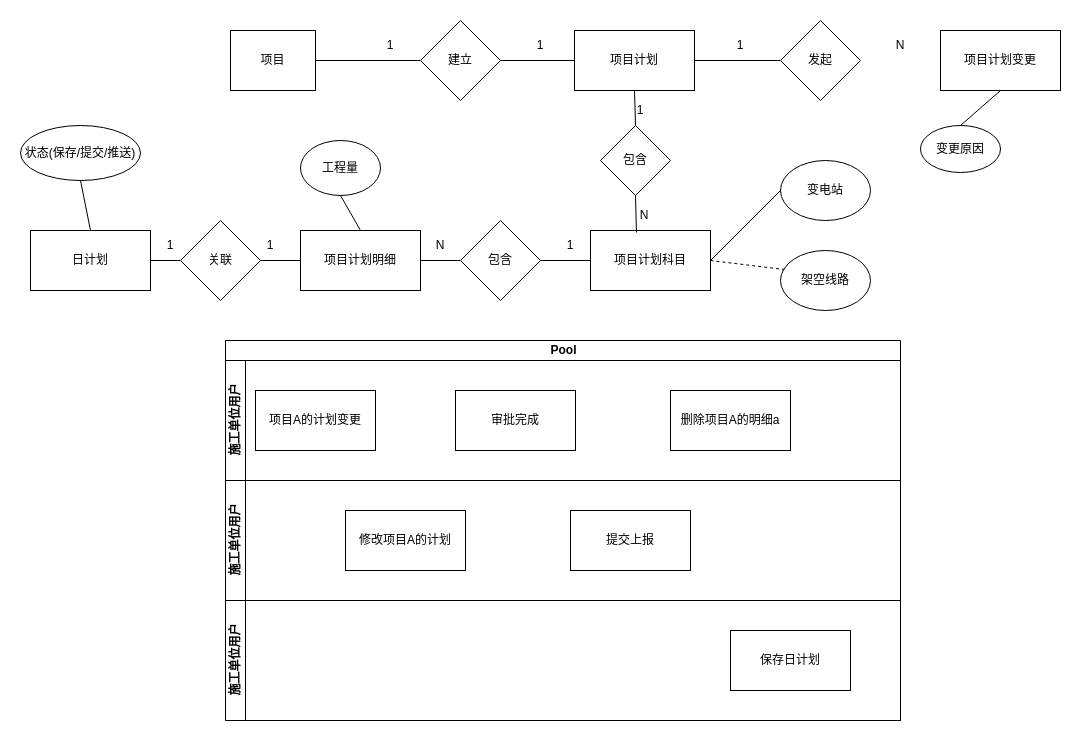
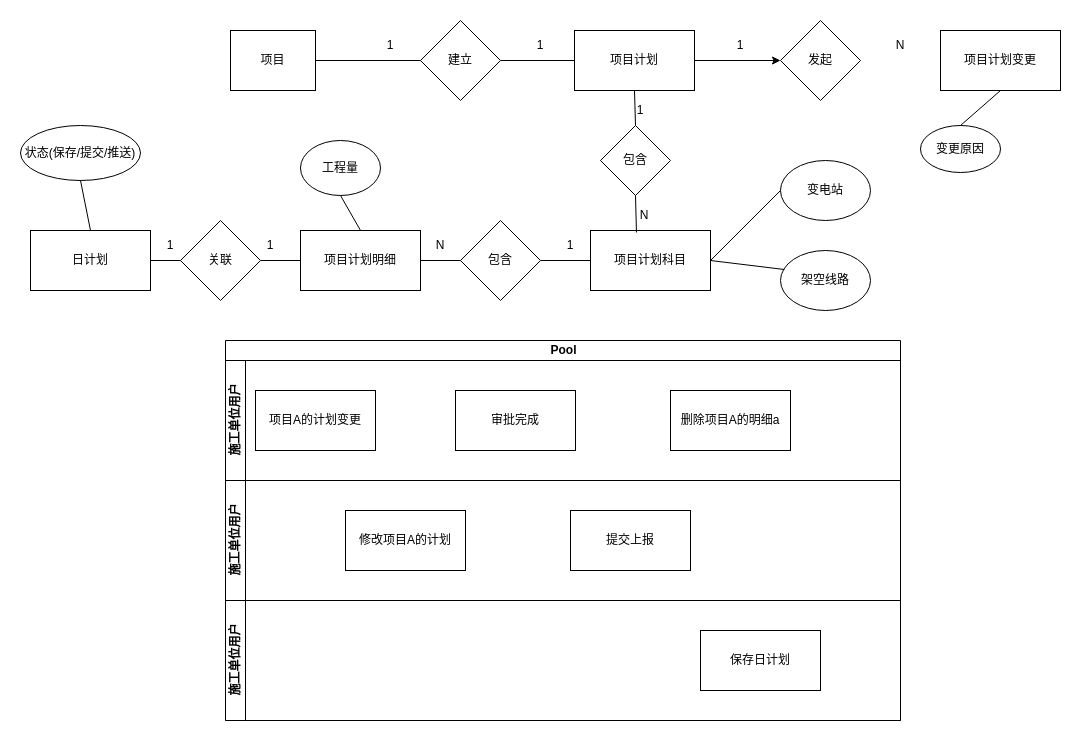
- <mxCell id="7" value="" style="endArrow=none;html=1;rounded=0;exitX=1;exitY=0.5;exitDx=0;exitDy=0;" edge="1" parent="1" source="3" target="6"><mxGeometry width="50" height="50" relative="1" as="geometry"><mxPoint x="970" y="330" as="sourcePoint" /><mxPoint x="1020" y="280" as="targetPoint" /></mxGeometry></mxCell>
+ <mxCell id="7" value="" style="endArrow=classic;html=1;rounded=0;exitX=1;exitY=0.5;exitDx=0;exitDy=0;" edge="1" parent="1" source="3" target="6"><mxGeometry width="50" height="50" relative="1" as="geometry"><mxPoint x="970" y="330" as="sourcePoint" /><mxPoint x="1020" y="280" as="targetPoint" /></mxGeometry></mxCell>
- <mxCell id="27" value="" style="endArrow=none;html=1;rounded=0;exitX=1;exitY=0.5;exitDx=0;exitDy=0;entryX=0.044;entryY=0.317;entryDx=0;entryDy=0;entryPerimeter=0;dashed=1;" edge="1" parent="1" source="20" target="25"><mxGeometry width="50" height="50" relative="1" as="geometry"><mxPoint x="940" y="400" as="sourcePoint" /><mxPoint x="990" y="350" as="targetPoint" /></mxGeometry></mxCell>
+ <mxCell id="27" value="" style="endArrow=none;html=1;rounded=0;exitX=1;exitY=0.5;exitDx=0;exitDy=0;entryX=0.044;entryY=0.317;entryDx=0;entryDy=0;entryPerimeter=0;" edge="1" parent="1" source="20" target="25"><mxGeometry width="50" height="50" relative="1" as="geometry"><mxPoint x="940" y="400" as="sourcePoint" /><mxPoint x="990" y="350" as="targetPoint" /></mxGeometry></mxCell>
- <mxCell id="45" value="保存日计划" style="rounded=0;whiteSpace=wrap;html=1;" vertex="1" parent="44"><mxGeometry x="505" y="30" width="120" height="60" as="geometry" /></mxCell>
+ <mxCell id="45" value="保存日计划" style="rounded=0;whiteSpace=wrap;html=1;" vertex="1" parent="44"><mxGeometry x="475" y="30" width="120" height="60" as="geometry" /></mxCell>
